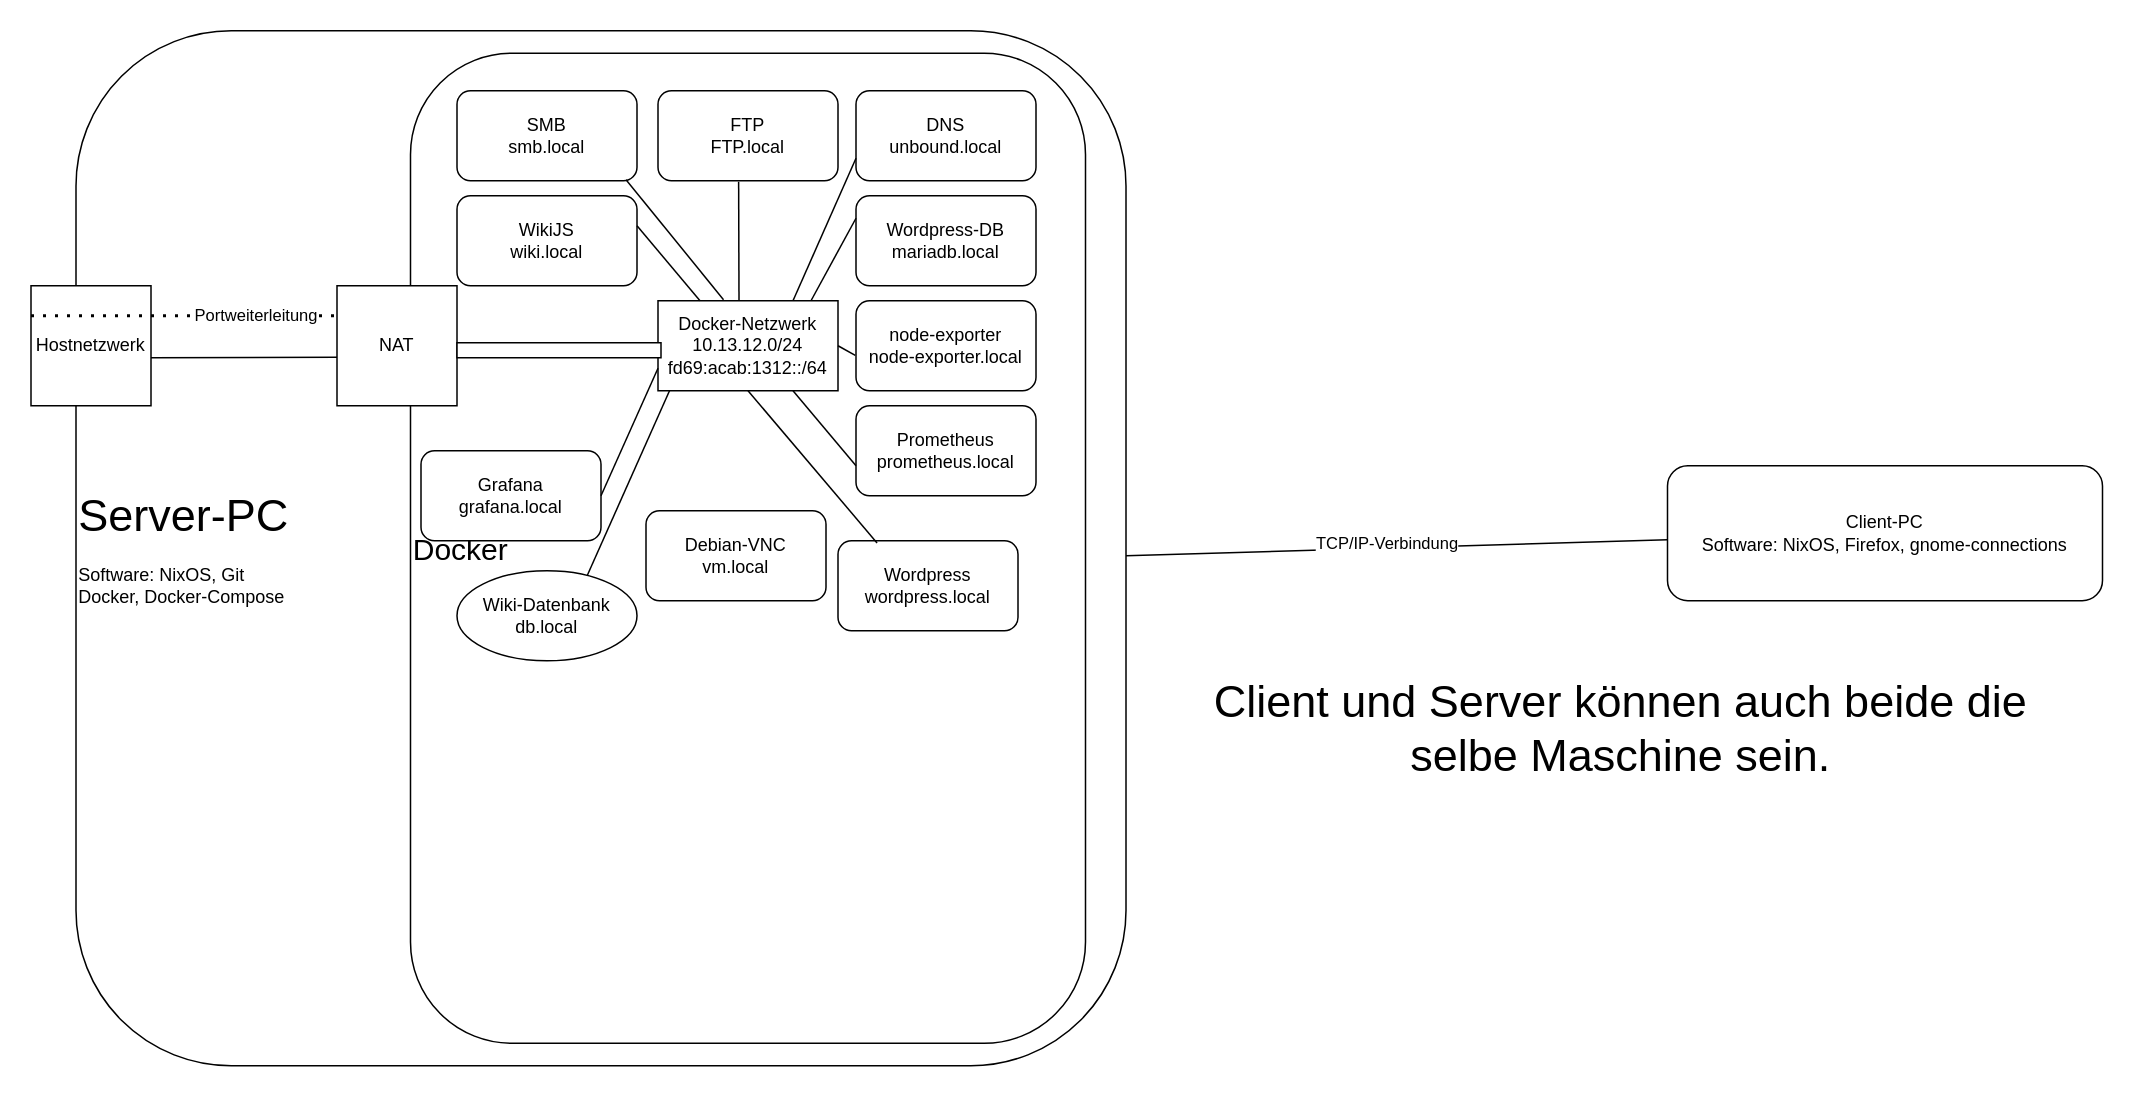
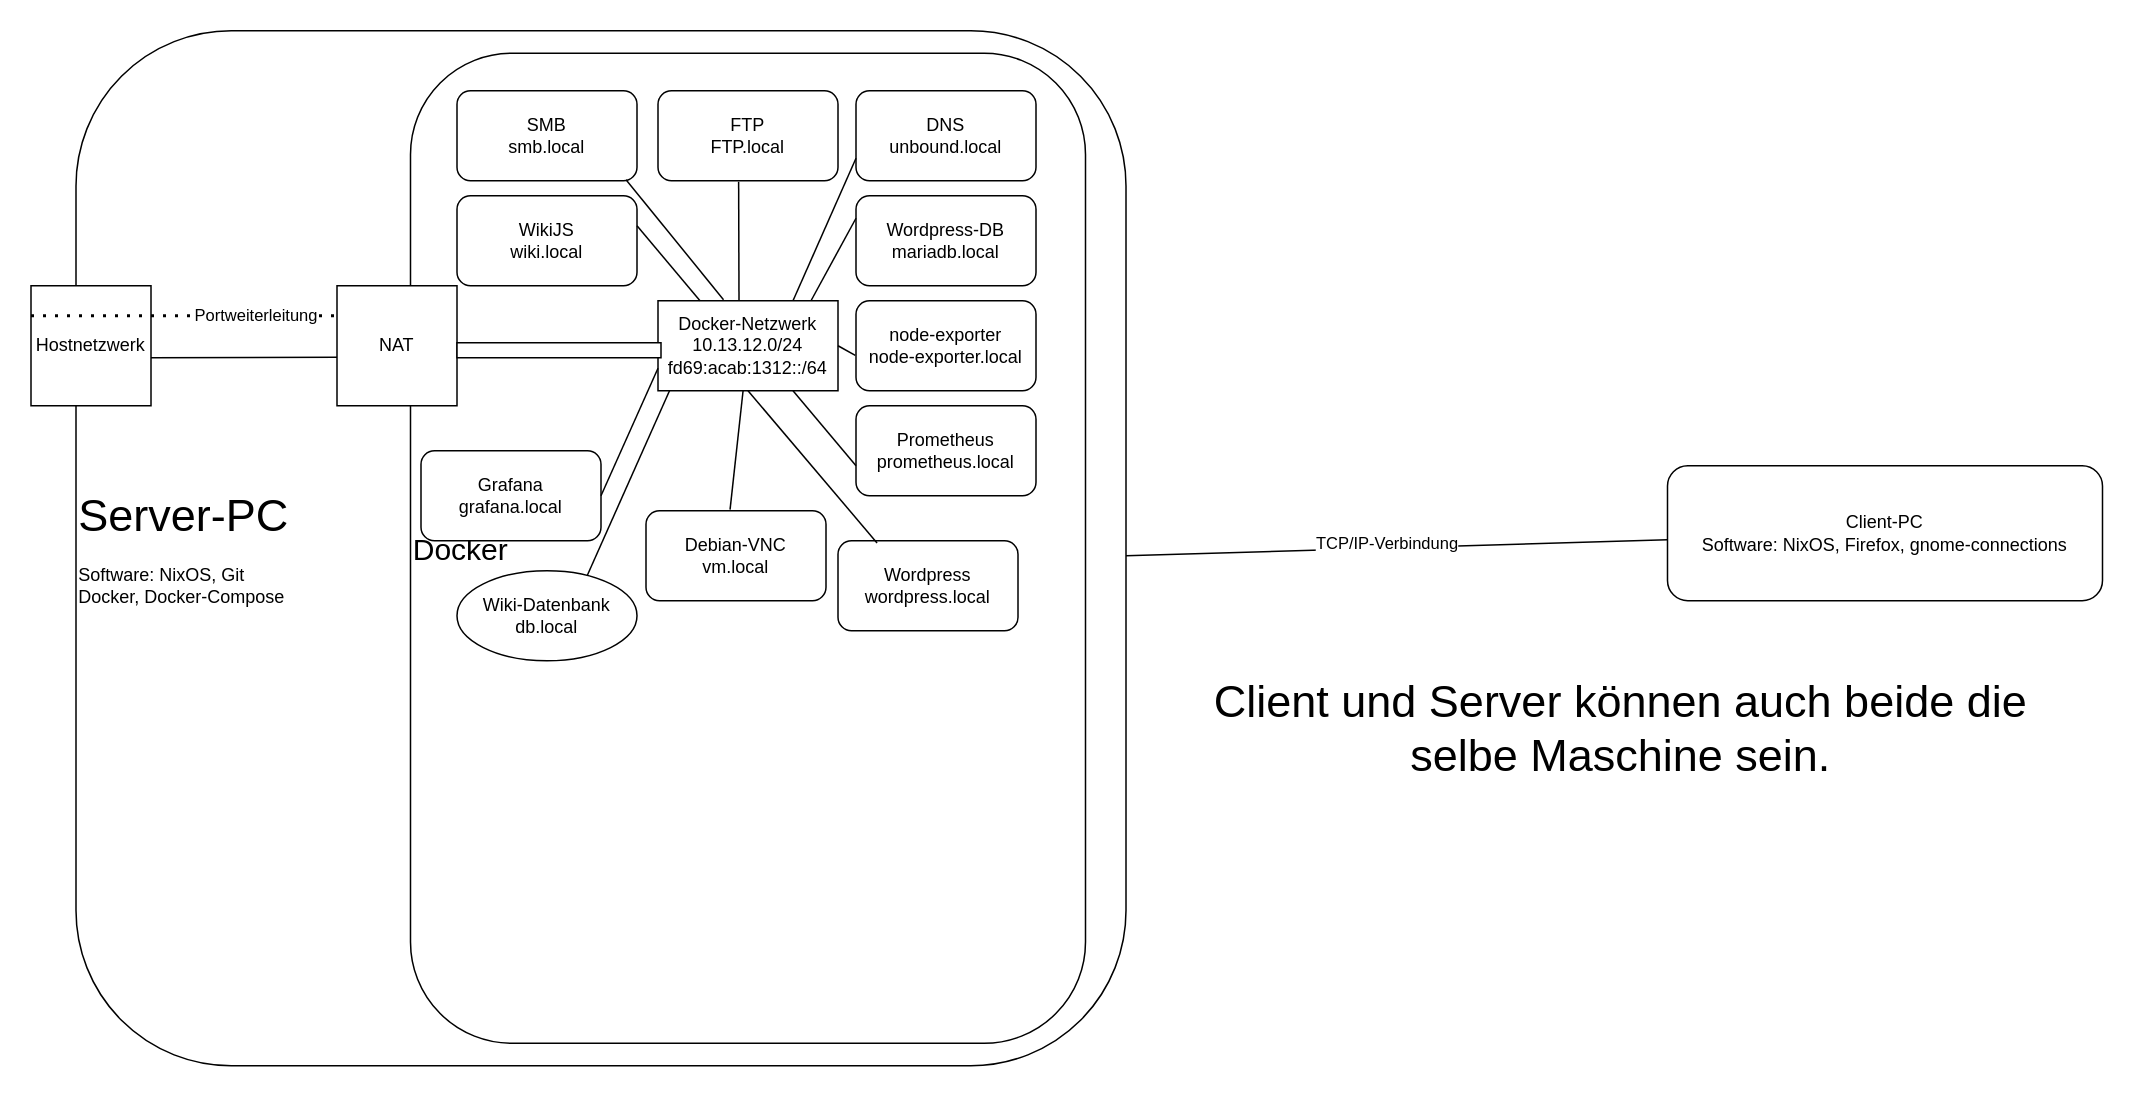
+ <mxCell id="20" value="" style="endArrow=none;html=1;rounded=0;exitX=0.467;exitY=-0.012;exitDx=0;exitDy=0;exitPerimeter=0;" edge="1" parent="1" source="7" target="19"><mxGeometry width="50" height="50" relative="1" as="geometry"><mxPoint x="420" y="380" as="sourcePoint" /><mxPoint x="470" y="330" as="targetPoint" /></mxGeometry></mxCell>
